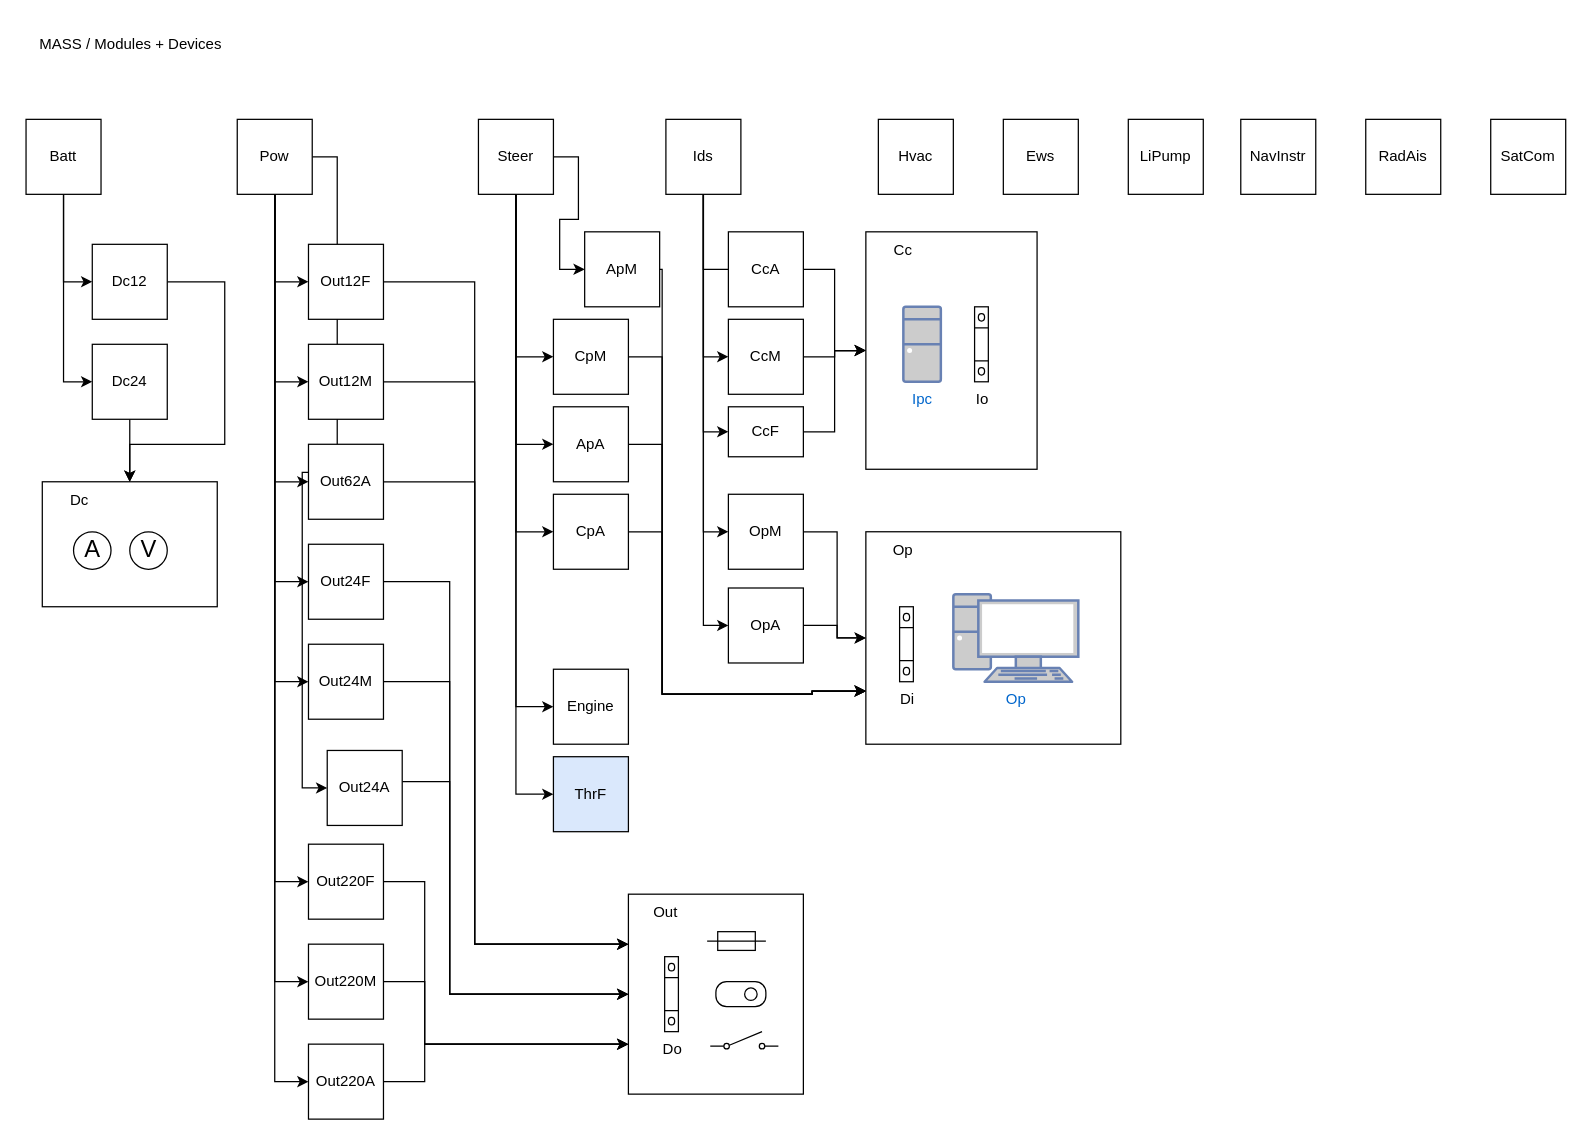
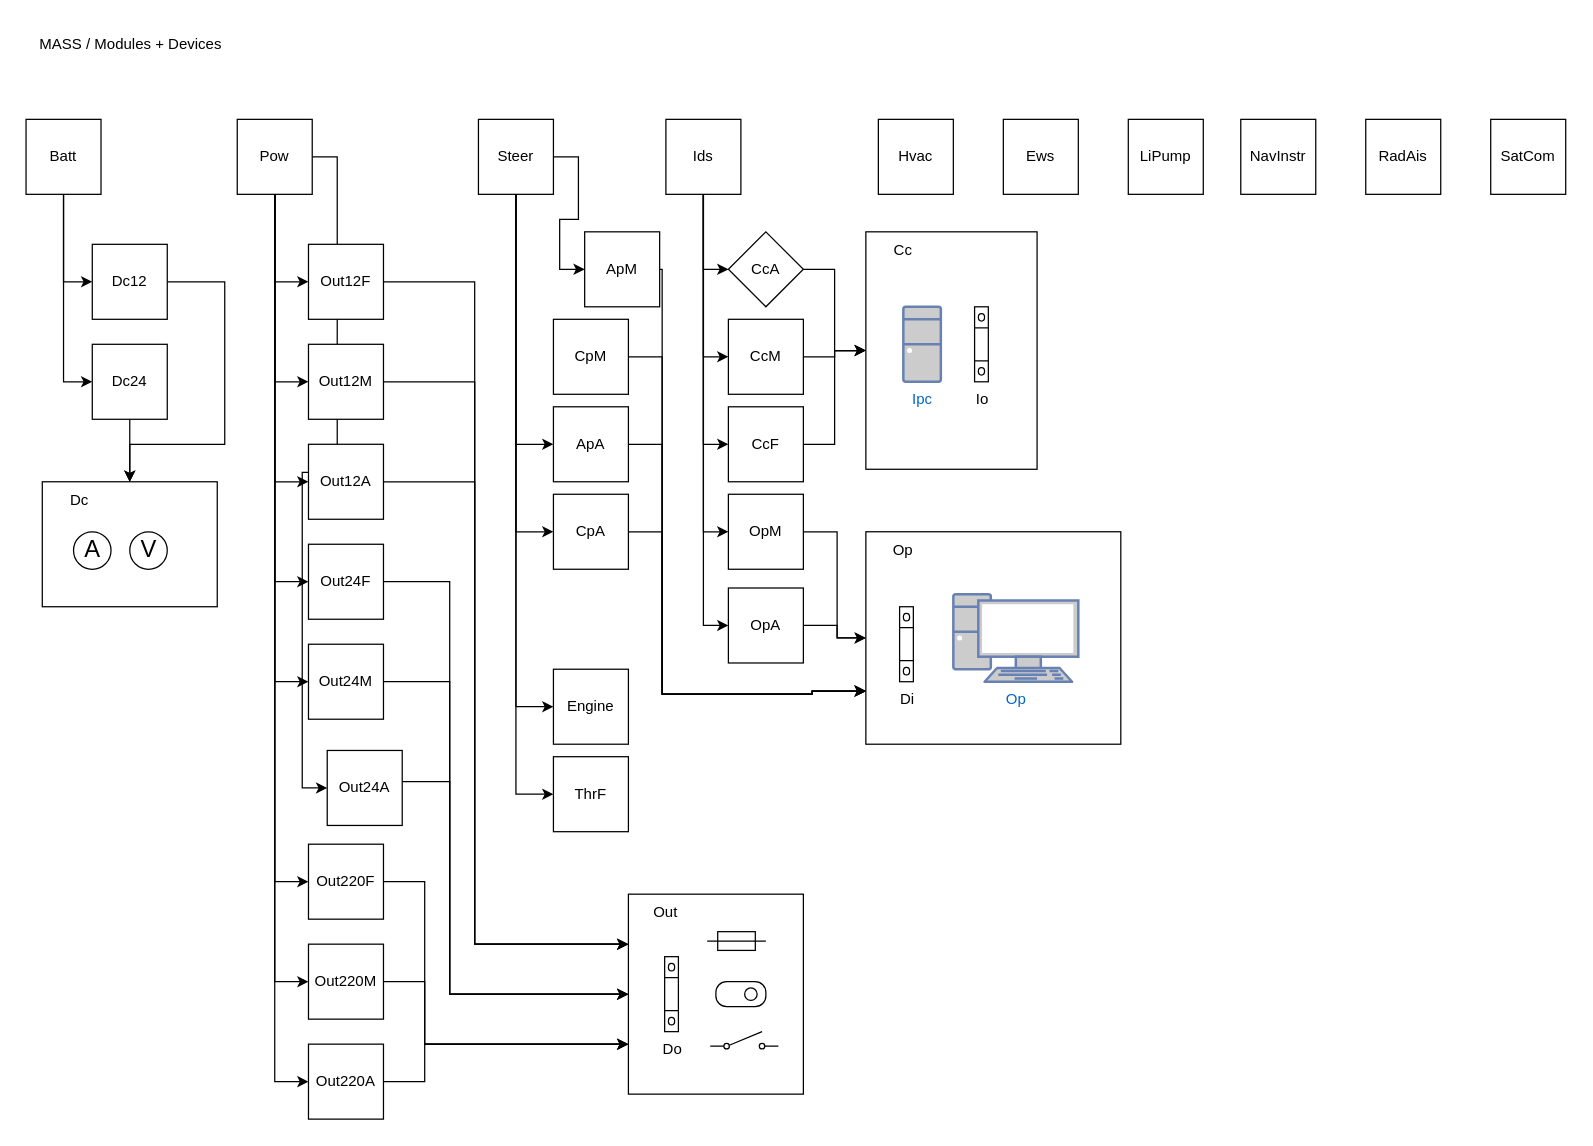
- <mxCell id="27" style="edgeStyle=orthogonalEdgeStyle;rounded=0;orthogonalLoop=1;jettySize=auto;html=1;entryX=0;entryY=0.5;entryDx=0;entryDy=0;endArrow=none;" parent="1" source="30" target="65" edge="1"><mxGeometry relative="1" as="geometry" /></mxCell>
+ <mxCell id="27" style="edgeStyle=orthogonalEdgeStyle;rounded=0;orthogonalLoop=1;jettySize=auto;html=1;entryX=0;entryY=0.5;entryDx=0;entryDy=0;" parent="1" source="30" target="65" edge="1"><mxGeometry relative="1" as="geometry" /></mxCell>
- <mxCell id="65" value="CcA" style="whiteSpace=wrap;html=1;aspect=fixed;" parent="1" vertex="1"><mxGeometry x="582" y="185" width="60" height="60" as="geometry" /></mxCell>
+ <mxCell id="65" value="CcA" style="rhombus;whiteSpace=wrap;html=1;aspect=fixed;" parent="1" vertex="1"><mxGeometry x="582" y="185" width="60" height="60" as="geometry" /></mxCell>
- <mxCell id="21" style="edgeStyle=orthogonalEdgeStyle;rounded=0;orthogonalLoop=1;jettySize=auto;html=1;entryX=0;entryY=0.5;entryDx=0;entryDy=0;" parent="1" source="23" target="83" edge="1"><mxGeometry relative="1" as="geometry" /></mxCell>
- <mxCell id="67" value="CcF" style="whiteSpace=wrap;html=1;aspect=fixed;" parent="1" vertex="1"><mxGeometry x="582" y="325" width="60" height="40" as="geometry" /></mxCell>
+ <mxCell id="67" value="CcF" style="whiteSpace=wrap;html=1;aspect=fixed;" parent="1" vertex="1"><mxGeometry x="582" y="325" width="60" height="60" as="geometry" /></mxCell>
- <mxCell id="50" value="Out62A" style="whiteSpace=wrap;html=1;aspect=fixed;" parent="1" vertex="1"><mxGeometry x="246" y="355" width="60" height="60" as="geometry" /></mxCell>
+ <mxCell id="50" value="Out12A" style="whiteSpace=wrap;html=1;aspect=fixed;" parent="1" vertex="1"><mxGeometry x="246" y="355" width="60" height="60" as="geometry" /></mxCell>
- <mxCell id="40" value="ThrF" style="whiteSpace=wrap;html=1;aspect=fixed;fillColor=#dae8fc;" parent="1" vertex="1"><mxGeometry x="442" y="605" width="60" height="60" as="geometry" /></mxCell>
+ <mxCell id="40" value="ThrF" style="whiteSpace=wrap;html=1;aspect=fixed;" parent="1" vertex="1"><mxGeometry x="442" y="605" width="60" height="60" as="geometry" /></mxCell>
